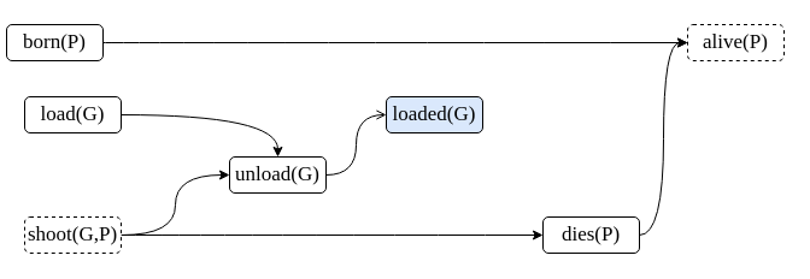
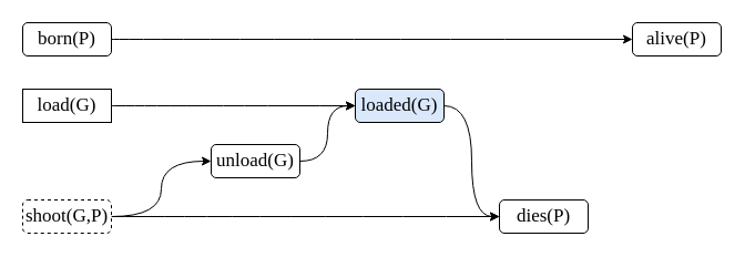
- <mxCell id="10" value="&lt;font face=&quot;Times New Roman&quot; style=&quot;font-size: 17px&quot;&gt;born(P)&lt;/font&gt;" style="rounded=1;whiteSpace=wrap;html=1;" vertex="1" parent="1"><mxGeometry x="5" y="20" width="80" height="30" as="geometry" /></mxCell>
+ <mxCell id="10" value="&lt;font face=&quot;Times New Roman&quot; style=&quot;font-size: 17px&quot;&gt;born(P)&lt;/font&gt;" style="rounded=1;whiteSpace=wrap;html=1;" vertex="1" parent="1"><mxGeometry x="20" y="20" width="80" height="30" as="geometry" /></mxCell>
- <mxCell id="8" value="&lt;font face=&quot;Times New Roman&quot; style=&quot;font-size: 17px&quot;&gt;alive(P)&lt;/font&gt;" style="rounded=1;whiteSpace=wrap;html=1;dashed=1;" vertex="1" parent="1"><mxGeometry x="570" y="20" width="80" height="30" as="geometry" /></mxCell>
+ <mxCell id="8" value="&lt;font face=&quot;Times New Roman&quot; style=&quot;font-size: 17px&quot;&gt;alive(P)&lt;/font&gt;" style="rounded=1;whiteSpace=wrap;html=1;" vertex="1" parent="1"><mxGeometry x="570" y="20" width="80" height="30" as="geometry" /></mxCell>
- <mxCell id="3" value="&lt;font face=&quot;Times New Roman&quot; style=&quot;font-size: 17px&quot;&gt;load(G)&lt;/font&gt;" style="rounded=1;whiteSpace=wrap;html=1;" vertex="1" parent="1"><mxGeometry x="20" y="80" width="80" height="30" as="geometry" /></mxCell>
+ <mxCell id="3" value="&lt;font face=&quot;Times New Roman&quot; style=&quot;font-size: 17px&quot;&gt;load(G)&lt;/font&gt;" style="whiteSpace=wrap;html=1;rounded=0;" vertex="1" parent="1"><mxGeometry x="20" y="80" width="80" height="30" as="geometry" /></mxCell>
- <mxCell id="6" style="edgeStyle=orthogonalEdgeStyle;curved=1;rounded=0;orthogonalLoop=1;jettySize=auto;html=1;exitX=1;exitY=0.5;exitDx=0;exitDy=0;entryX=0;entryY=0.5;entryDx=0;entryDy=0;endArrow=open;" edge="1" parent="1" source="7" target="5"><mxGeometry relative="1" as="geometry" /></mxCell>
+ <mxCell id="6" style="edgeStyle=orthogonalEdgeStyle;curved=1;rounded=0;orthogonalLoop=1;jettySize=auto;html=1;exitX=1;exitY=0.5;exitDx=0;exitDy=0;entryX=0;entryY=0.5;entryDx=0;entryDy=0;" edge="1" parent="1" source="7" target="5"><mxGeometry relative="1" as="geometry" /></mxCell>
- <mxCell id="2" style="edgeStyle=orthogonalEdgeStyle;curved=1;rounded=0;orthogonalLoop=1;jettySize=auto;html=1;exitX=1;exitY=0.5;exitDx=0;exitDy=0;" edge="1" parent="1" source="3" target="7"><mxGeometry relative="1" as="geometry" /></mxCell>
+ <mxCell id="2" style="edgeStyle=orthogonalEdgeStyle;curved=1;rounded=0;orthogonalLoop=1;jettySize=auto;html=1;exitX=1;exitY=0.5;exitDx=0;exitDy=0;entryX=0;entryY=0.5;entryDx=0;entryDy=0;" edge="1" parent="1" source="3" target="5"><mxGeometry relative="1" as="geometry" /></mxCell>
- <mxCell id="11" style="edgeStyle=orthogonalEdgeStyle;curved=1;rounded=0;orthogonalLoop=1;jettySize=auto;html=1;exitX=1;exitY=0.5;exitDx=0;exitDy=0;entryX=0;entryY=0.5;entryDx=0;entryDy=0;" edge="1" parent="1" source="12" target="8"><mxGeometry relative="1" as="geometry" /></mxCell>
+ <mxCell id="4" style="edgeStyle=orthogonalEdgeStyle;curved=1;rounded=0;orthogonalLoop=1;jettySize=auto;html=1;exitX=1;exitY=0.5;exitDx=0;exitDy=0;entryX=0;entryY=0.5;entryDx=0;entryDy=0;" edge="1" parent="1" source="5" target="12"><mxGeometry relative="1" as="geometry" /></mxCell>
